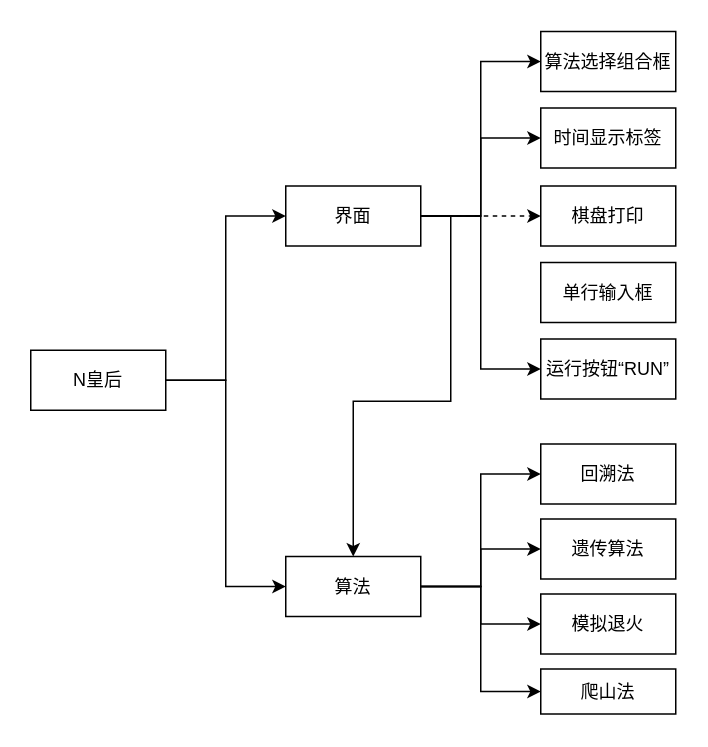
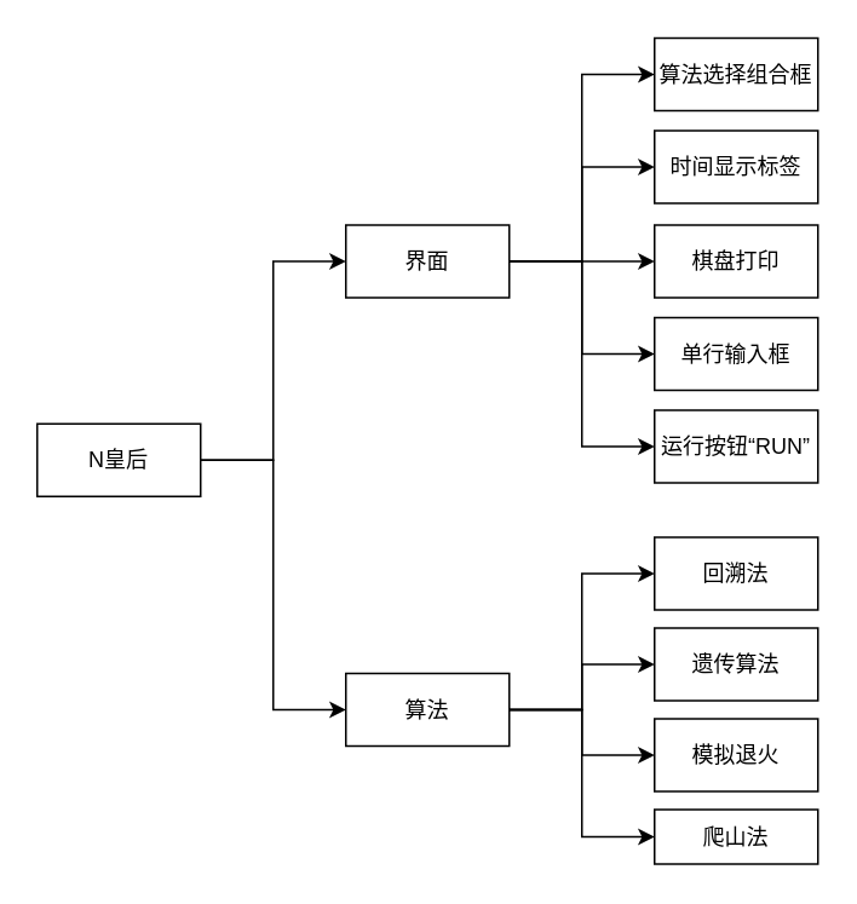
- <mxCell id="9" style="edgeStyle=orthogonalEdgeStyle;rounded=0;orthogonalLoop=1;jettySize=auto;html=1;exitX=1;exitY=0.5;exitDx=0;exitDy=0;entryX=0;entryY=0.5;entryDx=0;entryDy=0;dashed=1;" edge="1" parent="1" source="10" target="24"><mxGeometry relative="1" as="geometry" /></mxCell>
+ <mxCell id="9" style="edgeStyle=orthogonalEdgeStyle;rounded=0;orthogonalLoop=1;jettySize=auto;html=1;exitX=1;exitY=0.5;exitDx=0;exitDy=0;entryX=0;entryY=0.5;entryDx=0;entryDy=0;" edge="1" parent="1" source="10" target="24"><mxGeometry relative="1" as="geometry" /></mxCell>
- <mxCell id="7" style="edgeStyle=orthogonalEdgeStyle;rounded=0;orthogonalLoop=1;jettySize=auto;html=1;exitX=1;exitY=0.5;exitDx=0;exitDy=0;" edge="1" parent="1" source="10" target="15"><mxGeometry relative="1" as="geometry" /></mxCell>
+ <mxCell id="7" style="edgeStyle=orthogonalEdgeStyle;rounded=0;orthogonalLoop=1;jettySize=auto;html=1;exitX=1;exitY=0.5;exitDx=0;exitDy=0;entryX=0;entryY=0.5;entryDx=0;entryDy=0;" edge="1" parent="1" source="10" target="18"><mxGeometry relative="1" as="geometry" /></mxCell>
